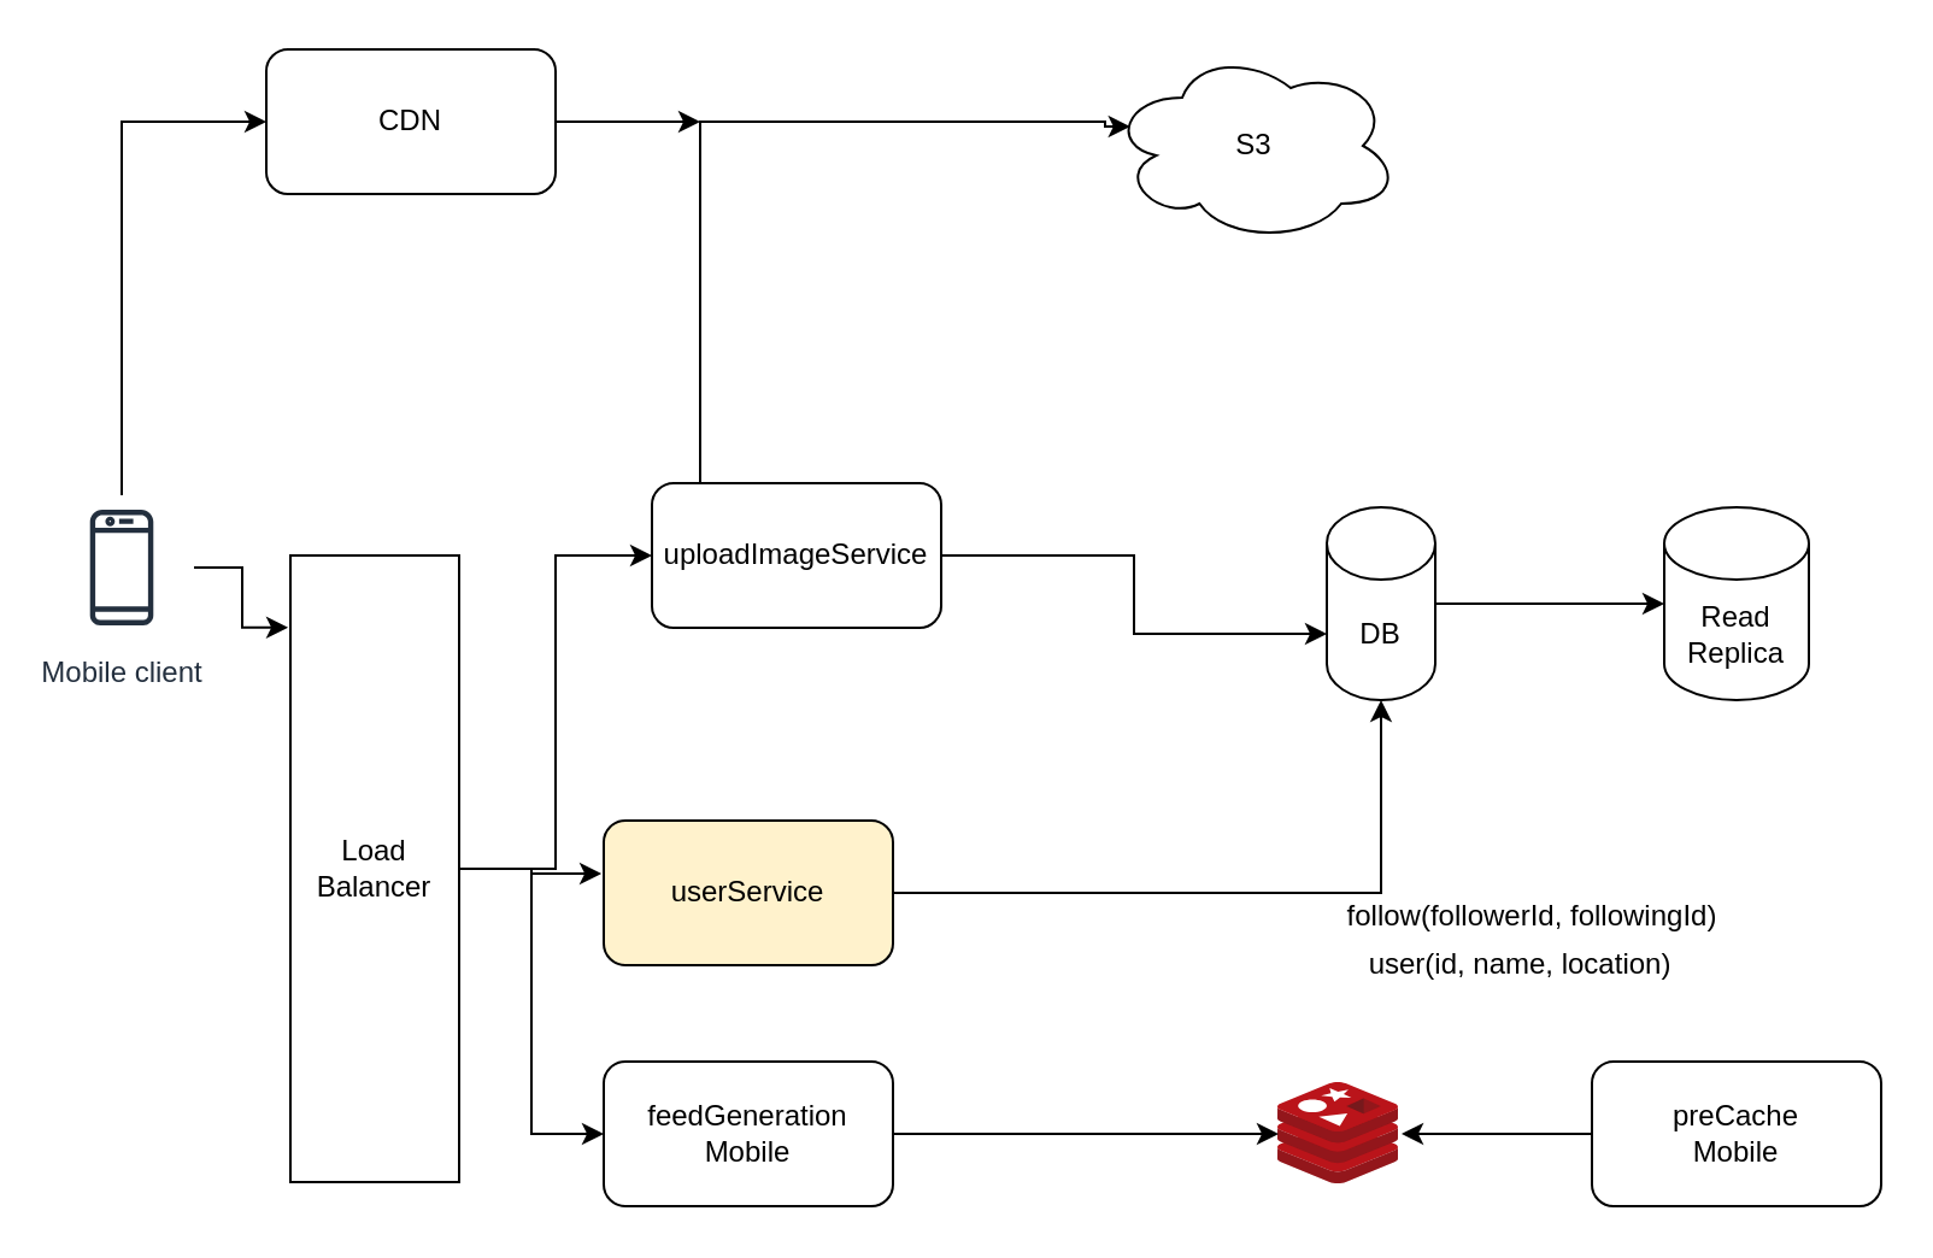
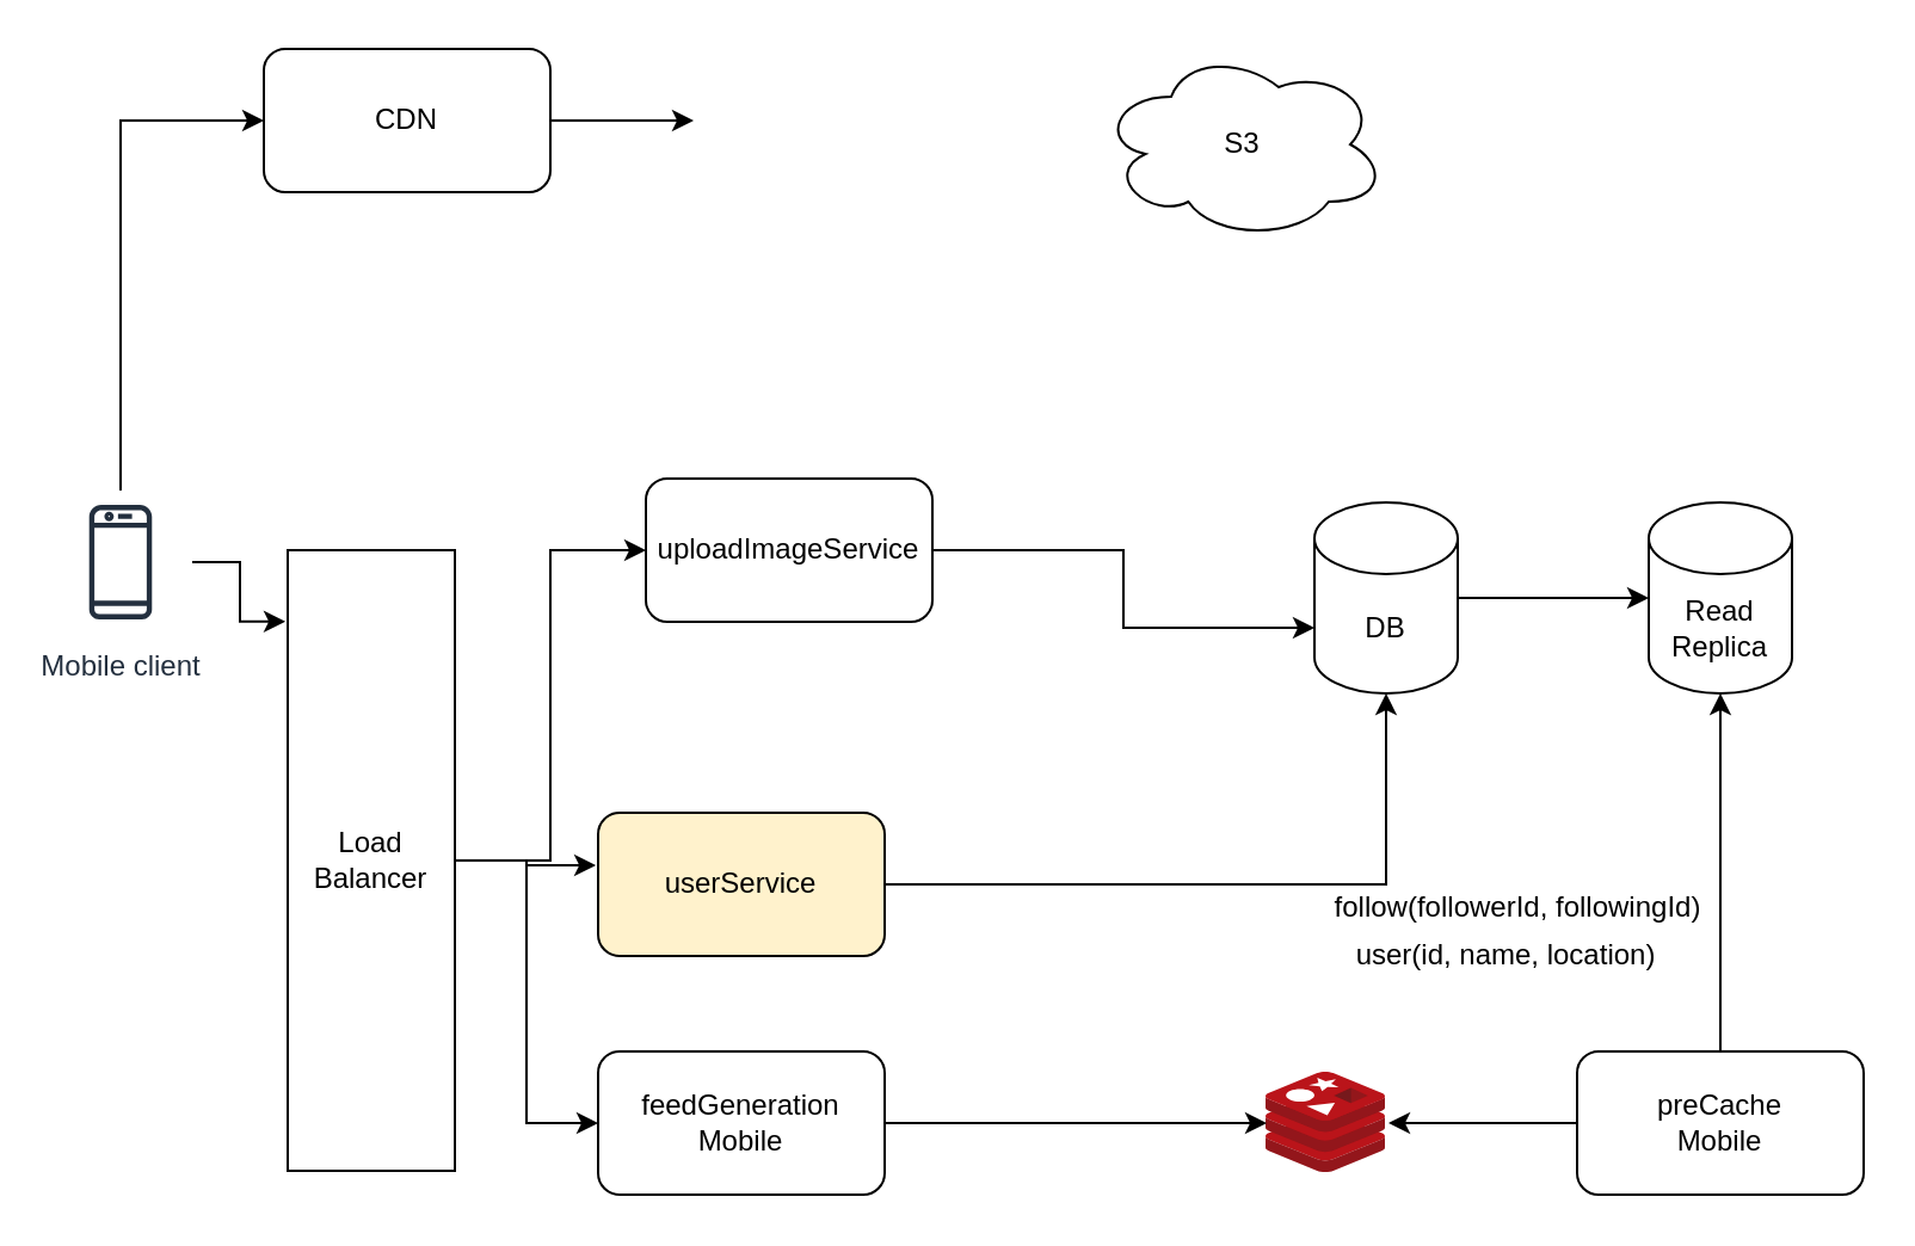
- <mxCell id="2" style="edgeStyle=orthogonalEdgeStyle;rounded=0;orthogonalLoop=1;jettySize=auto;html=1;entryX=0.07;entryY=0.4;entryDx=0;entryDy=0;entryPerimeter=0;" edge="1" parent="1" source="4" target="8"><mxGeometry relative="1" as="geometry"><mxPoint x="310" y="50" as="targetPoint" /><Array as="points"><mxPoint x="290" y="50" /><mxPoint x="458" y="50" /></Array></mxGeometry></mxCell>
- <mxCell id="10" value="DB" style="shape=cylinder3;whiteSpace=wrap;html=1;boundedLbl=1;backgroundOutline=1;size=15;" vertex="1" parent="1"><mxGeometry x="550" y="210" width="45" height="80" as="geometry" /></mxCell>
+ <mxCell id="10" value="DB" style="shape=cylinder3;whiteSpace=wrap;html=1;boundedLbl=1;backgroundOutline=1;size=15;" vertex="1" parent="1"><mxGeometry x="550" y="210" width="60" height="80" as="geometry" /></mxCell>
+ <mxCell id="21" style="edgeStyle=orthogonalEdgeStyle;rounded=0;orthogonalLoop=1;jettySize=auto;html=1;entryX=0.5;entryY=1;entryDx=0;entryDy=0;entryPerimeter=0;" edge="1" parent="1" source="23" target="17"><mxGeometry relative="1" as="geometry" /></mxCell>
